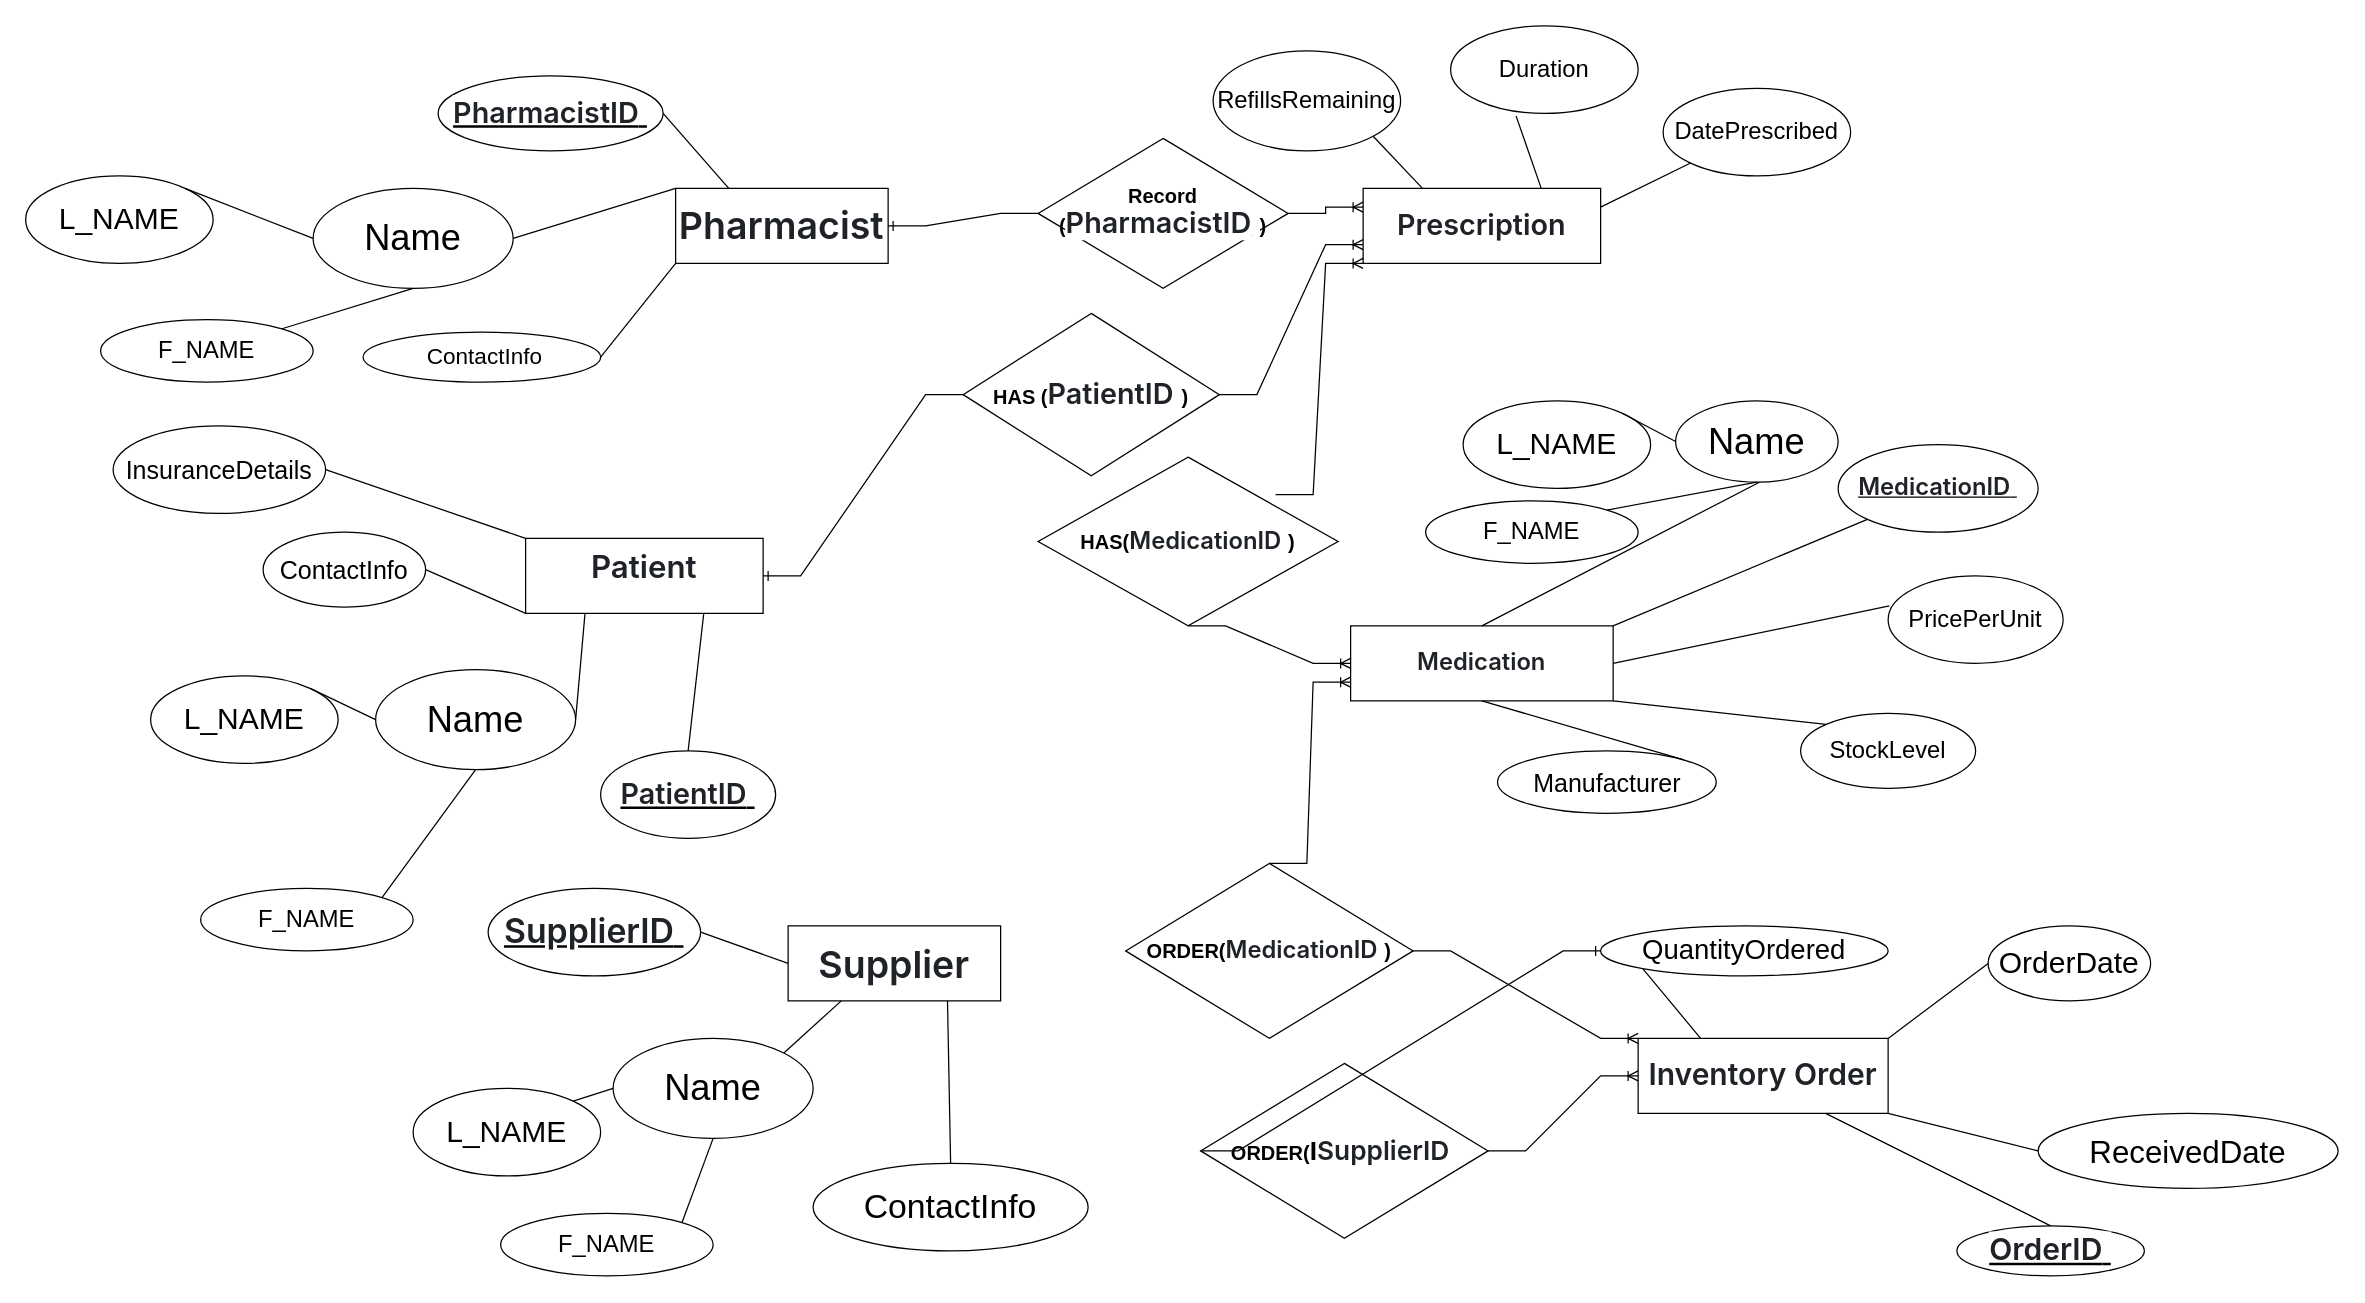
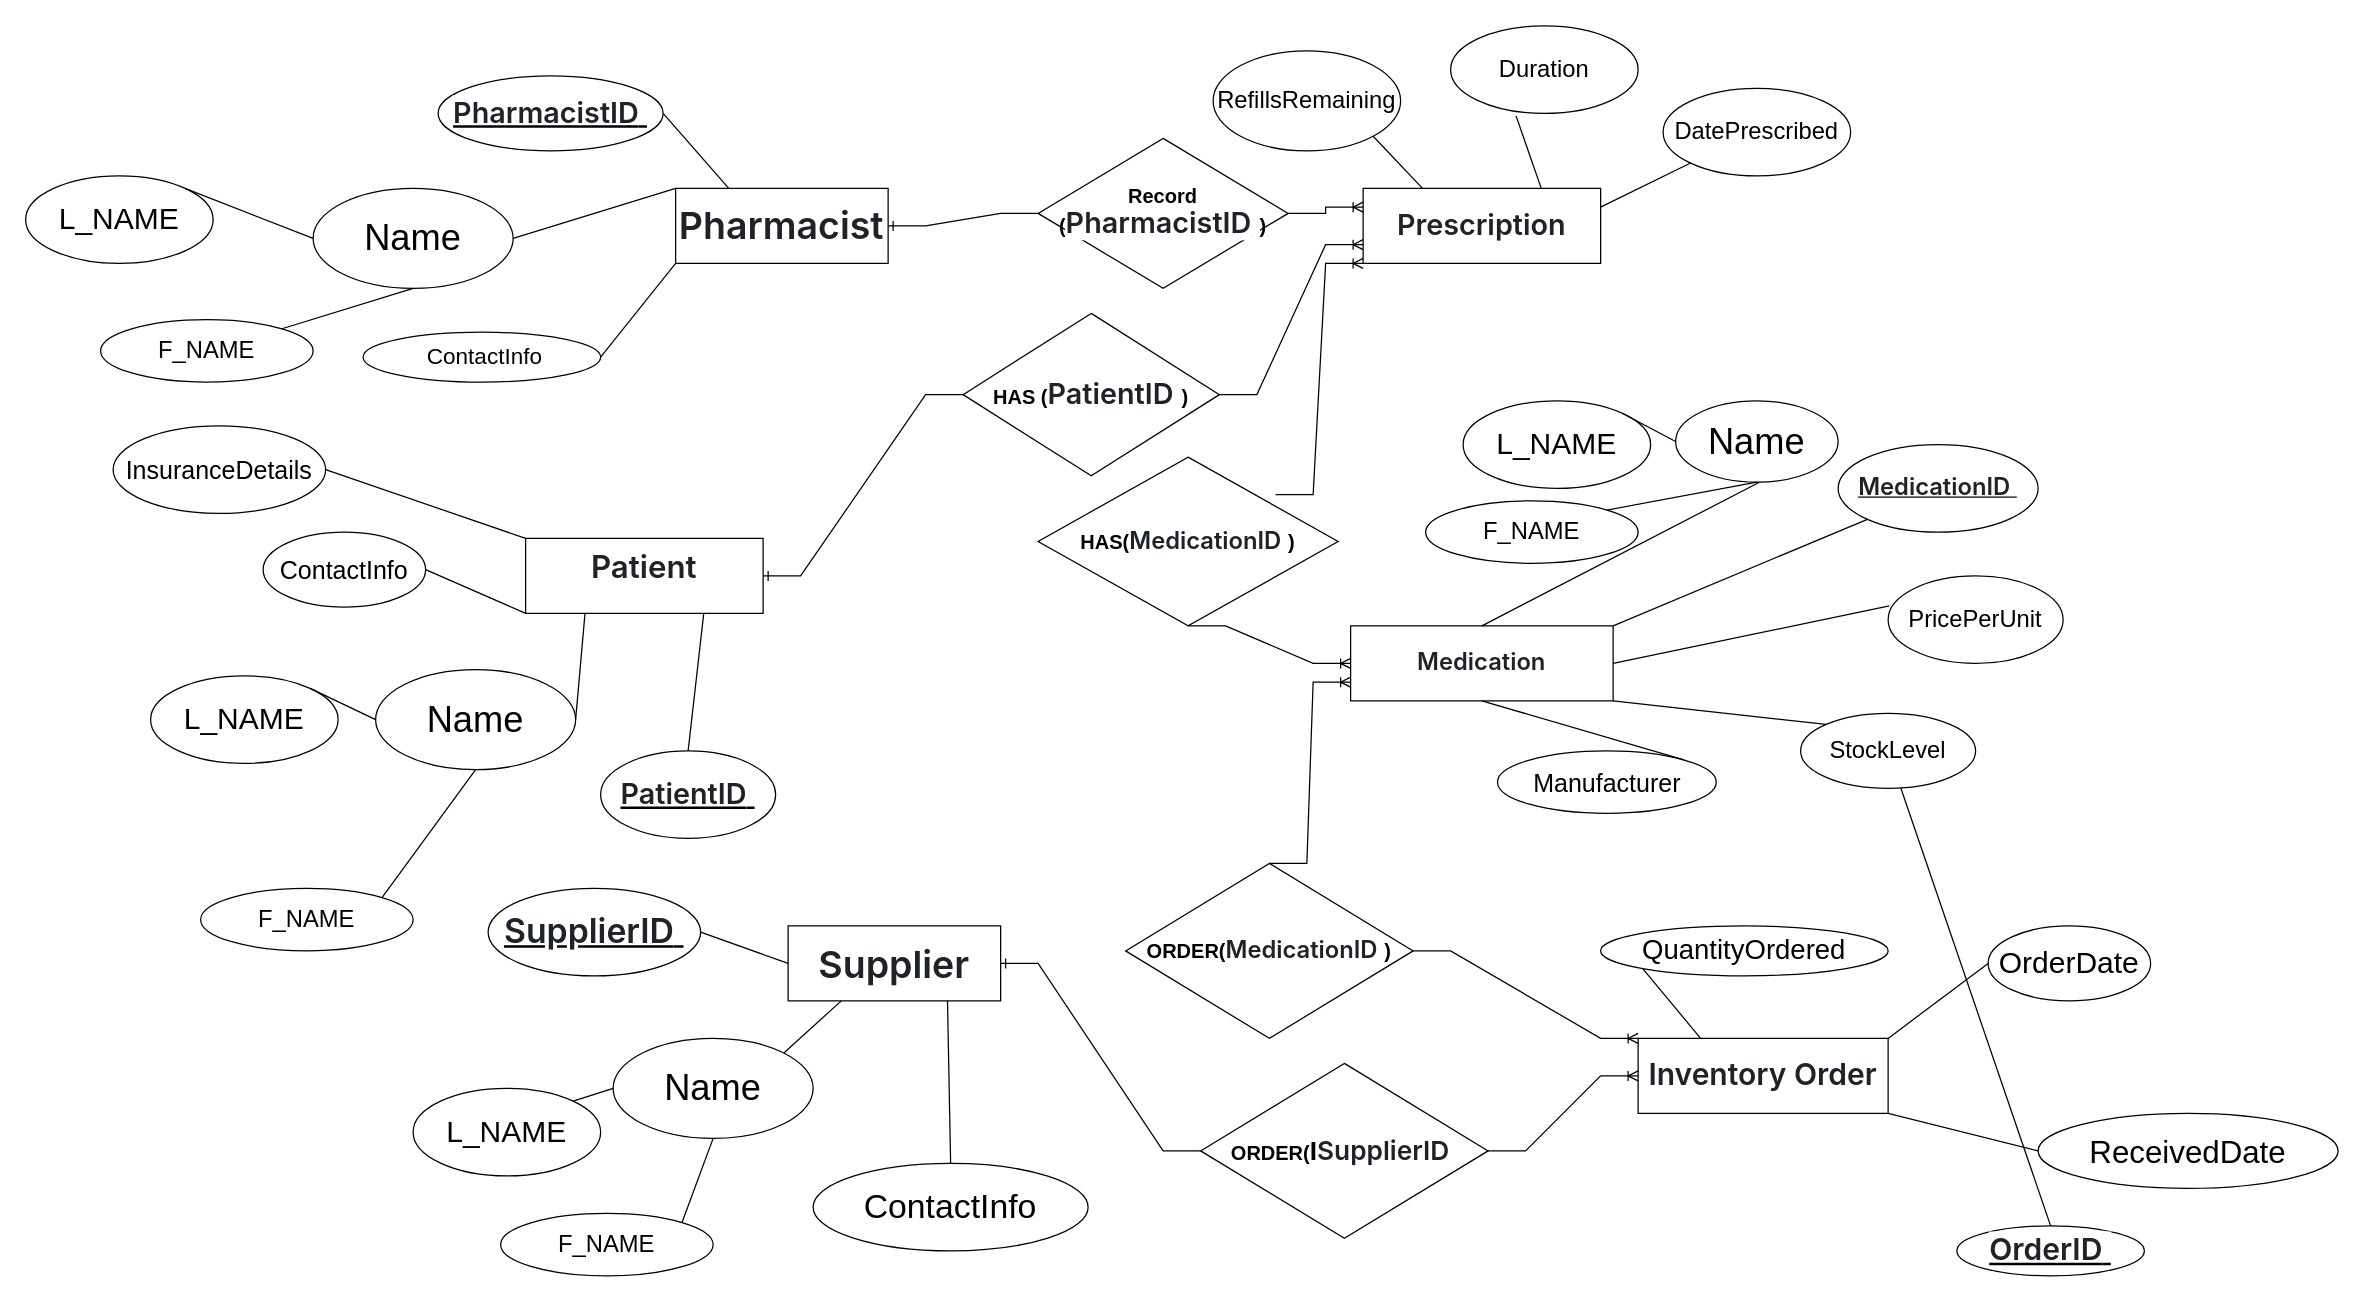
- <mxCell id="82" value="" style="edgeStyle=entityRelationEdgeStyle;fontSize=12;html=1;endArrow=ERone;endFill=1;rounded=0;exitX=0;exitY=0.5;exitDx=0;exitDy=0;" edge="1" parent="1" source="77" target="44"><mxGeometry width="100" height="100" relative="1" as="geometry"><mxPoint x="910" y="980" as="sourcePoint" /><mxPoint x="1010" y="880" as="targetPoint" /></mxGeometry></mxCell>
+ <mxCell id="82" value="" style="edgeStyle=entityRelationEdgeStyle;fontSize=12;html=1;endArrow=ERone;endFill=1;rounded=0;entryX=1;entryY=0.5;entryDx=0;entryDy=0;exitX=0;exitY=0.5;exitDx=0;exitDy=0;" edge="1" parent="1" source="77" target="33"><mxGeometry width="100" height="100" relative="1" as="geometry"><mxPoint x="910" y="980" as="sourcePoint" /><mxPoint x="1010" y="880" as="targetPoint" /></mxGeometry></mxCell>
- <mxCell id="48" value="" style="endArrow=none;html=1;rounded=0;exitX=0.5;exitY=0;exitDx=0;exitDy=0;entryX=0.75;entryY=1;entryDx=0;entryDy=0;" edge="1" parent="1" source="41" target="40"><mxGeometry relative="1" as="geometry"><mxPoint x="940" y="460" as="sourcePoint" /><mxPoint x="1430" y="930" as="targetPoint" /></mxGeometry></mxCell>
+ <mxCell id="48" value="" style="endArrow=none;html=1;rounded=0;exitX=0.5;exitY=0;exitDx=0;exitDy=0;" edge="1" parent="1" source="41" target="25"><mxGeometry relative="1" as="geometry"><mxPoint x="940" y="460" as="sourcePoint" /><mxPoint x="1430" y="930" as="targetPoint" /></mxGeometry></mxCell>
